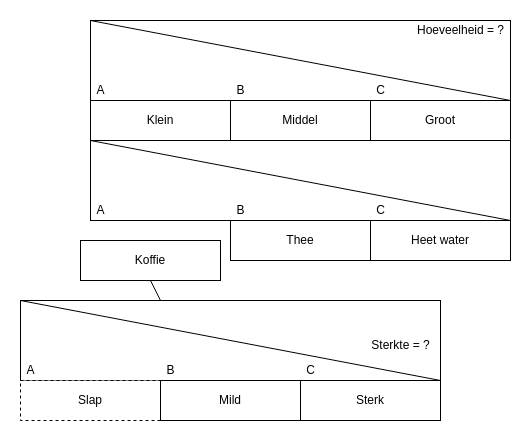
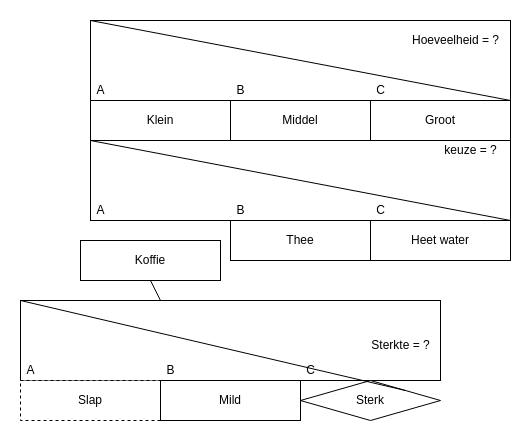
- <mxCell id="29" value="Hoeveelheid = ?" style="text;html=1;align=center;verticalAlign=middle;resizable=0;points=[];autosize=1;strokeColor=none;fillColor=none;" vertex="1" parent="1"><mxGeometry x="410" y="20" width="100" height="20" as="geometry" /></mxCell>
+ <mxCell id="29" value="Hoeveelheid = ?" style="text;html=1;align=center;verticalAlign=middle;resizable=0;points=[];autosize=1;strokeColor=none;fillColor=none;" vertex="1" parent="1"><mxGeometry x="405" y="30" width="100" height="20" as="geometry" /></mxCell>
+ <mxCell id="10" value="keuze = ?" style="text;html=1;align=center;verticalAlign=middle;resizable=0;points=[];autosize=1;strokeColor=none;fillColor=none;" vertex="1" parent="1"><mxGeometry x="435" y="140" width="70" height="20" as="geometry" /></mxCell>
- <mxCell id="15" value="Sterk" style="rounded=0;whiteSpace=wrap;html=1;" vertex="1" parent="1"><mxGeometry x="300" y="380" width="140" height="40" as="geometry" /></mxCell>
+ <mxCell id="15" value="Sterk" style="rhombus;whiteSpace=wrap;html=1;" vertex="1" parent="1"><mxGeometry x="300" y="380" width="140" height="40" as="geometry" /></mxCell>
